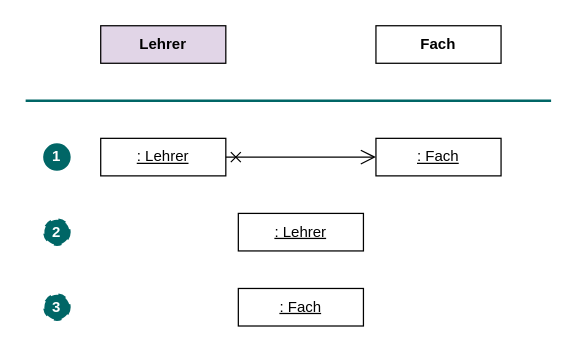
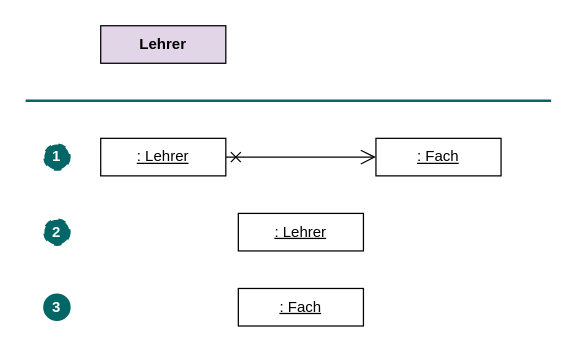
- <mxCell id="2" value="Fach" style="rounded=0;whiteSpace=wrap;html=1;fontStyle=1" parent="1" vertex="1"><mxGeometry x="300" y="20" width="100" height="30" as="geometry" /></mxCell>
- <mxCell id="10" value="1" style="ellipse;whiteSpace=wrap;html=1;fontColor=#FFFFFF;strokeColor=#006666;strokeWidth=2;fontStyle=1;fillColor=#006666;" vertex="1" parent="1"><mxGeometry x="35" y="115" width="20" height="20" as="geometry" /></mxCell>
+ <mxCell id="10" value="1" style="ellipse;whiteSpace=wrap;html=1;fontColor=#FFFFFF;strokeColor=#006666;strokeWidth=2;fontStyle=1;fillColor=#006666;dashed=1;" vertex="1" parent="1"><mxGeometry x="35" y="115" width="20" height="20" as="geometry" /></mxCell>
- <mxCell id="12" value="3" style="ellipse;whiteSpace=wrap;html=1;fontColor=#FFFFFF;strokeColor=#006666;strokeWidth=2;fontStyle=1;fillColor=#006666;dashed=1;" vertex="1" parent="1"><mxGeometry x="35" y="235" width="20" height="20" as="geometry" /></mxCell>
+ <mxCell id="12" value="3" style="ellipse;whiteSpace=wrap;html=1;fontColor=#FFFFFF;strokeColor=#006666;strokeWidth=2;fontStyle=1;fillColor=#006666;" vertex="1" parent="1"><mxGeometry x="35" y="235" width="20" height="20" as="geometry" /></mxCell>
